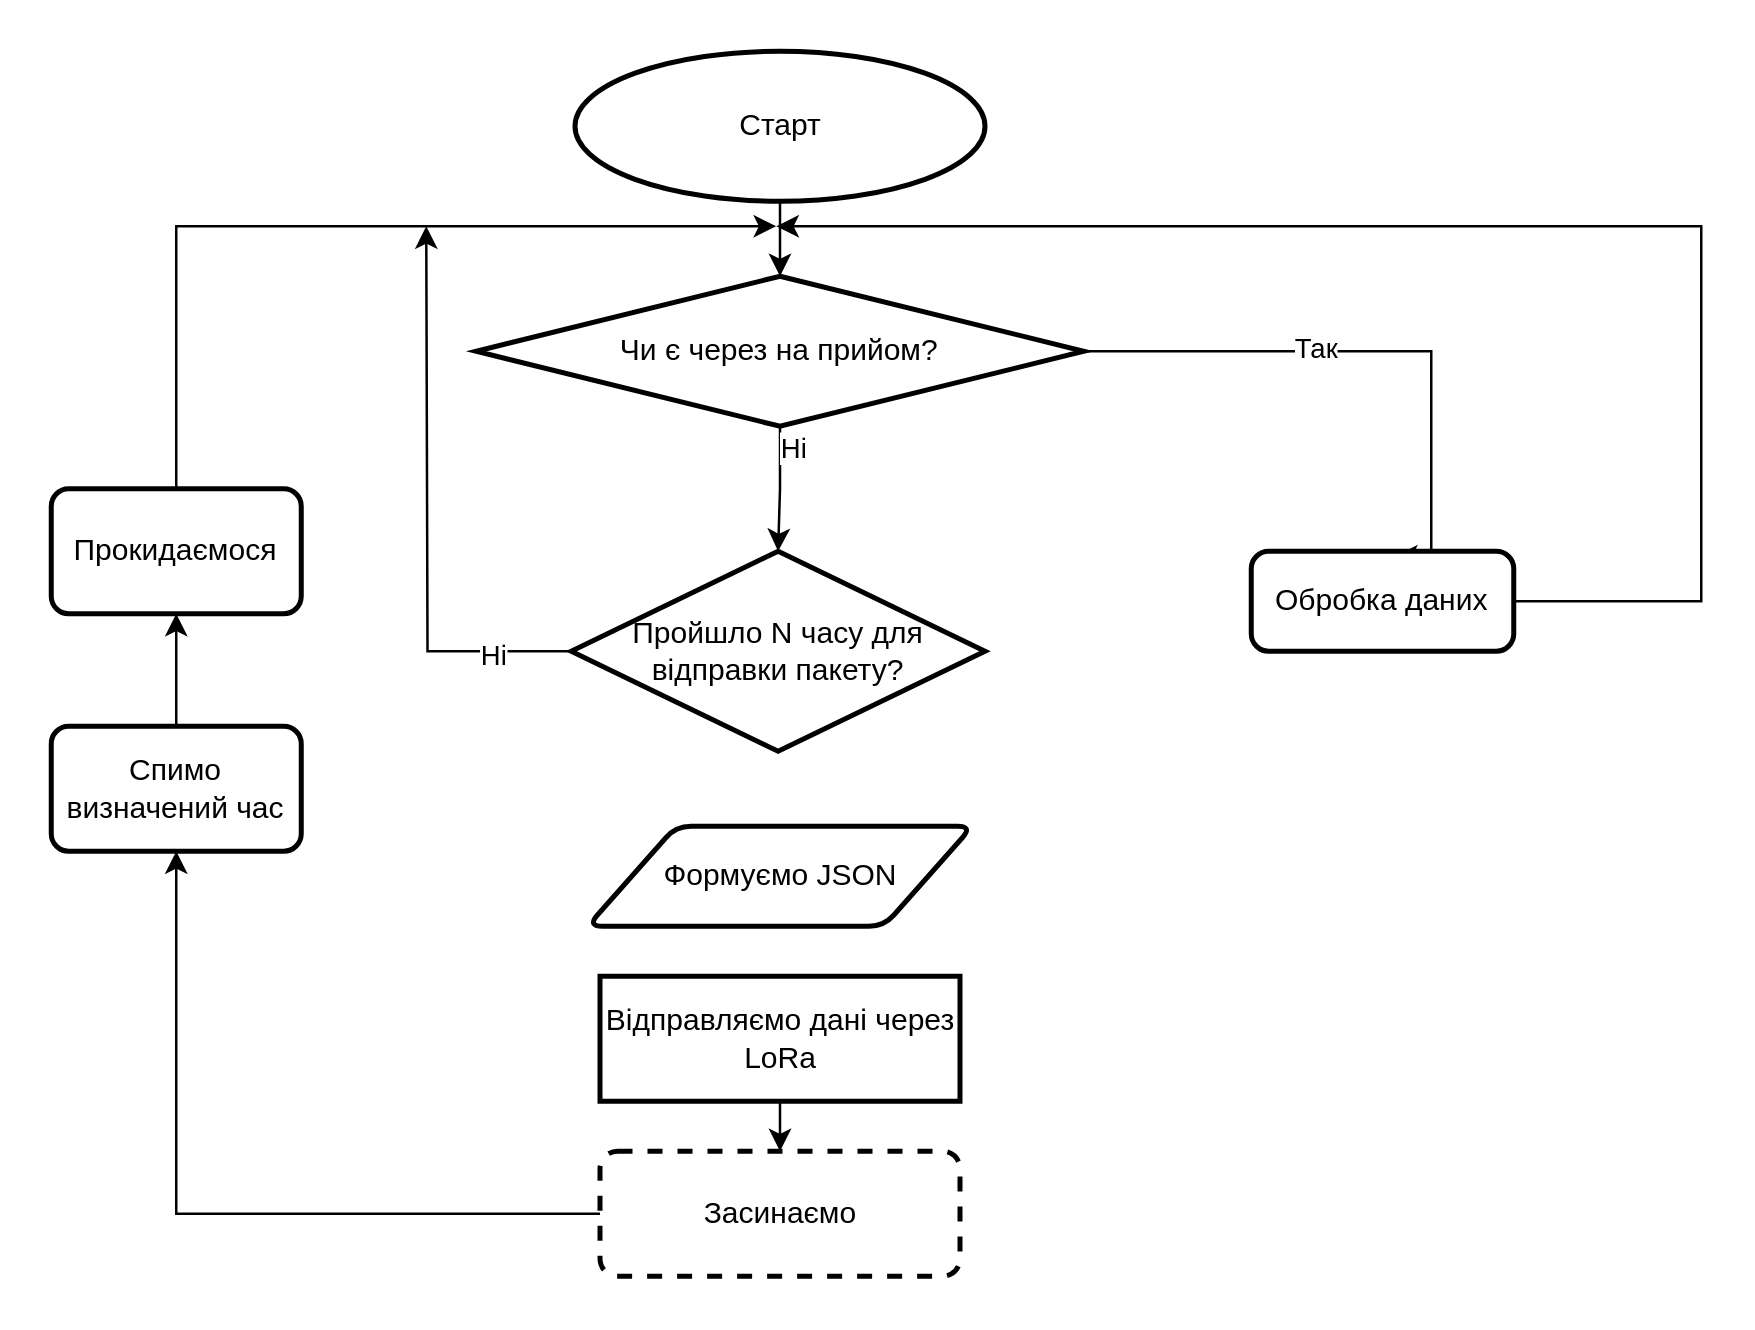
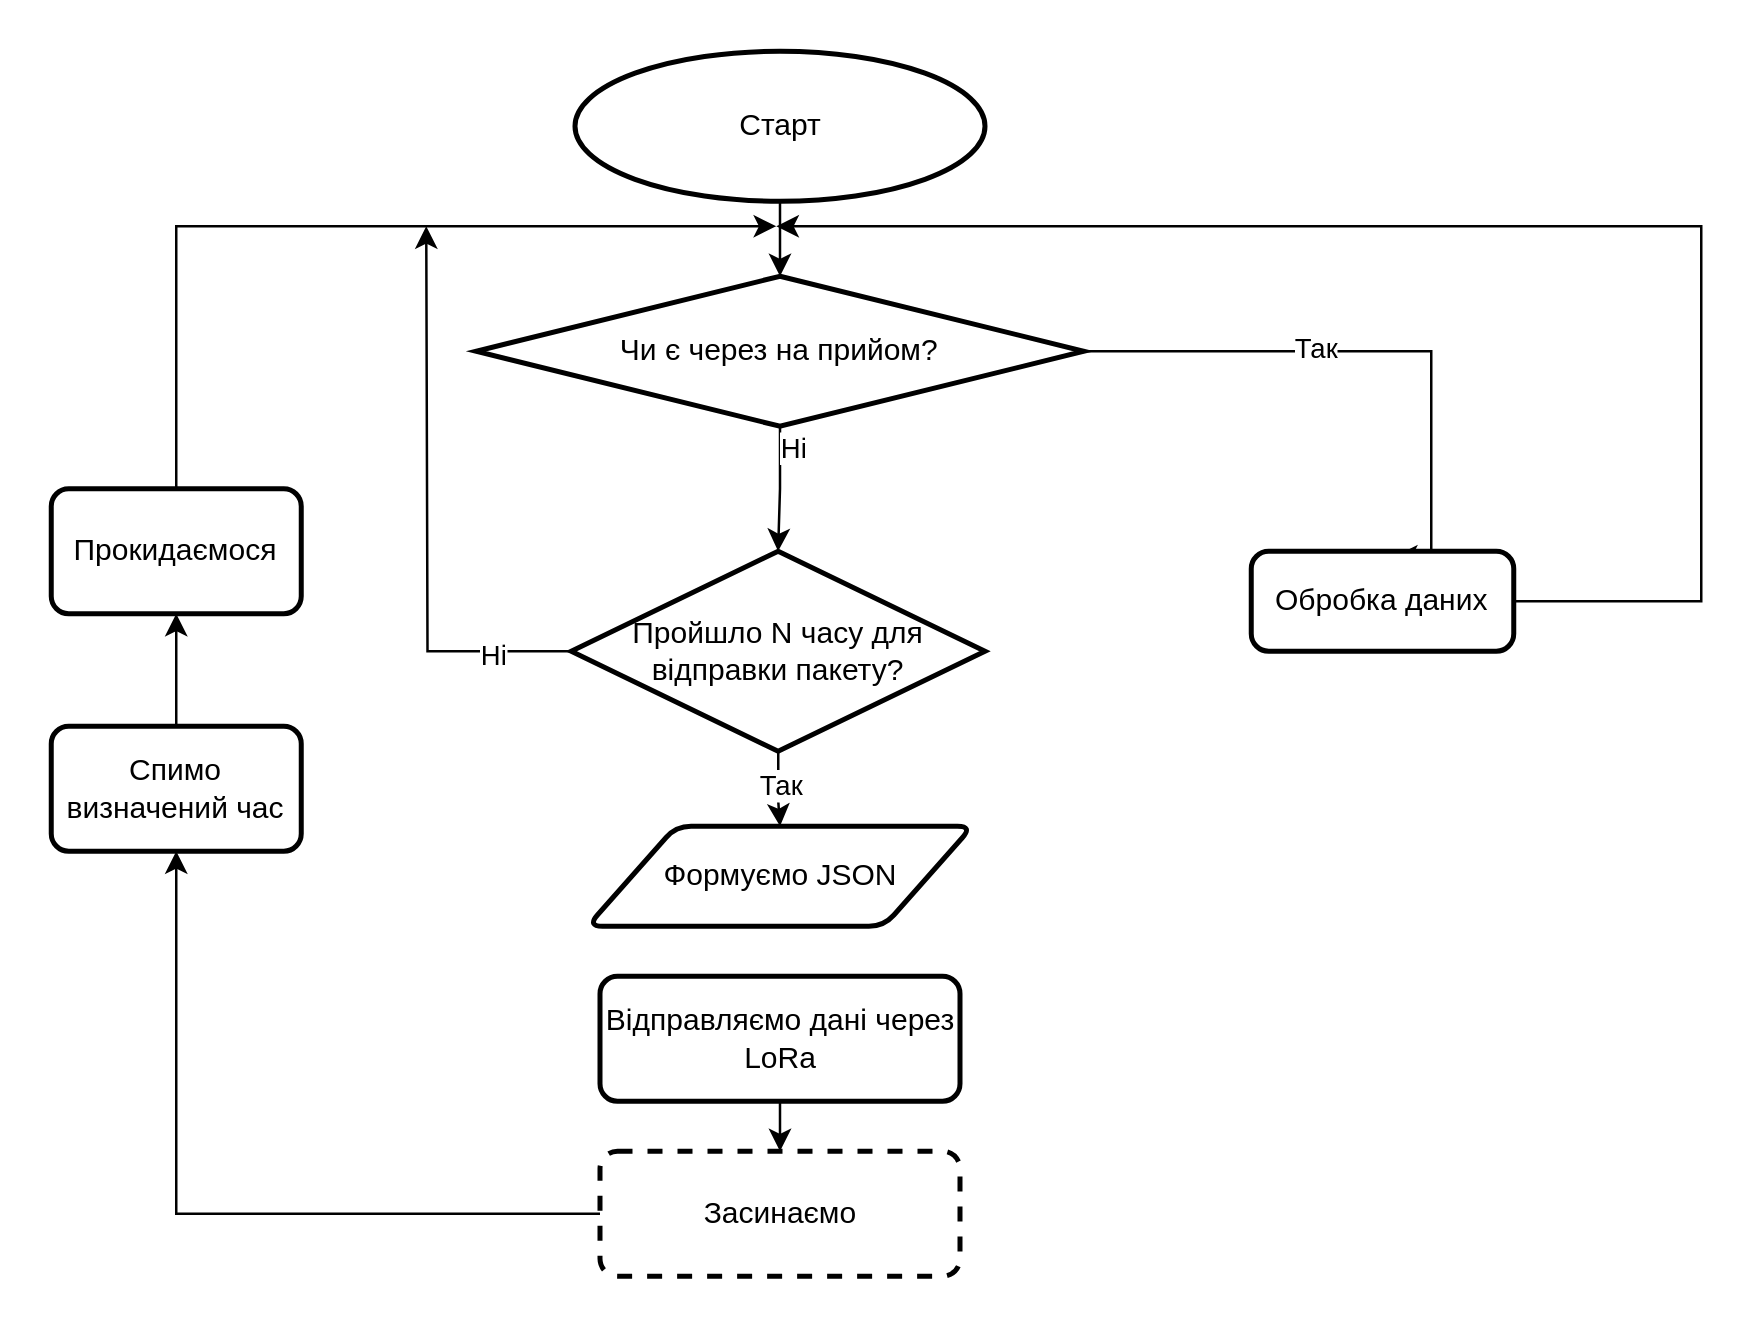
+ <mxCell id="20" style="edgeStyle=orthogonalEdgeStyle;rounded=0;orthogonalLoop=1;jettySize=auto;html=1;entryX=0.5;entryY=0;entryDx=0;entryDy=0;" edge="1" parent="1" source="24" target="12"><mxGeometry relative="1" as="geometry" /></mxCell>
+ <mxCell id="21" value="Так" style="edgeLabel;html=1;align=center;verticalAlign=middle;resizable=0;points=[];" vertex="1" connectable="0" parent="20"><mxGeometry x="-0.153" y="1" relative="1" as="geometry"><mxPoint as="offset" /></mxGeometry></mxCell>
- <mxCell id="19" value="Відправляємо дані через LoRa" style="whiteSpace=wrap;html=1;absoluteArcSize=1;arcSize=14;strokeWidth=2;rounded=0;" vertex="1" parent="1"><mxGeometry x="239.5" y="390" width="144" height="50" as="geometry" /></mxCell>
+ <mxCell id="19" value="Відправляємо дані через LoRa" style="rounded=1;whiteSpace=wrap;html=1;absoluteArcSize=1;arcSize=14;strokeWidth=2;" vertex="1" parent="1"><mxGeometry x="239.5" y="390" width="144" height="50" as="geometry" /></mxCell>
